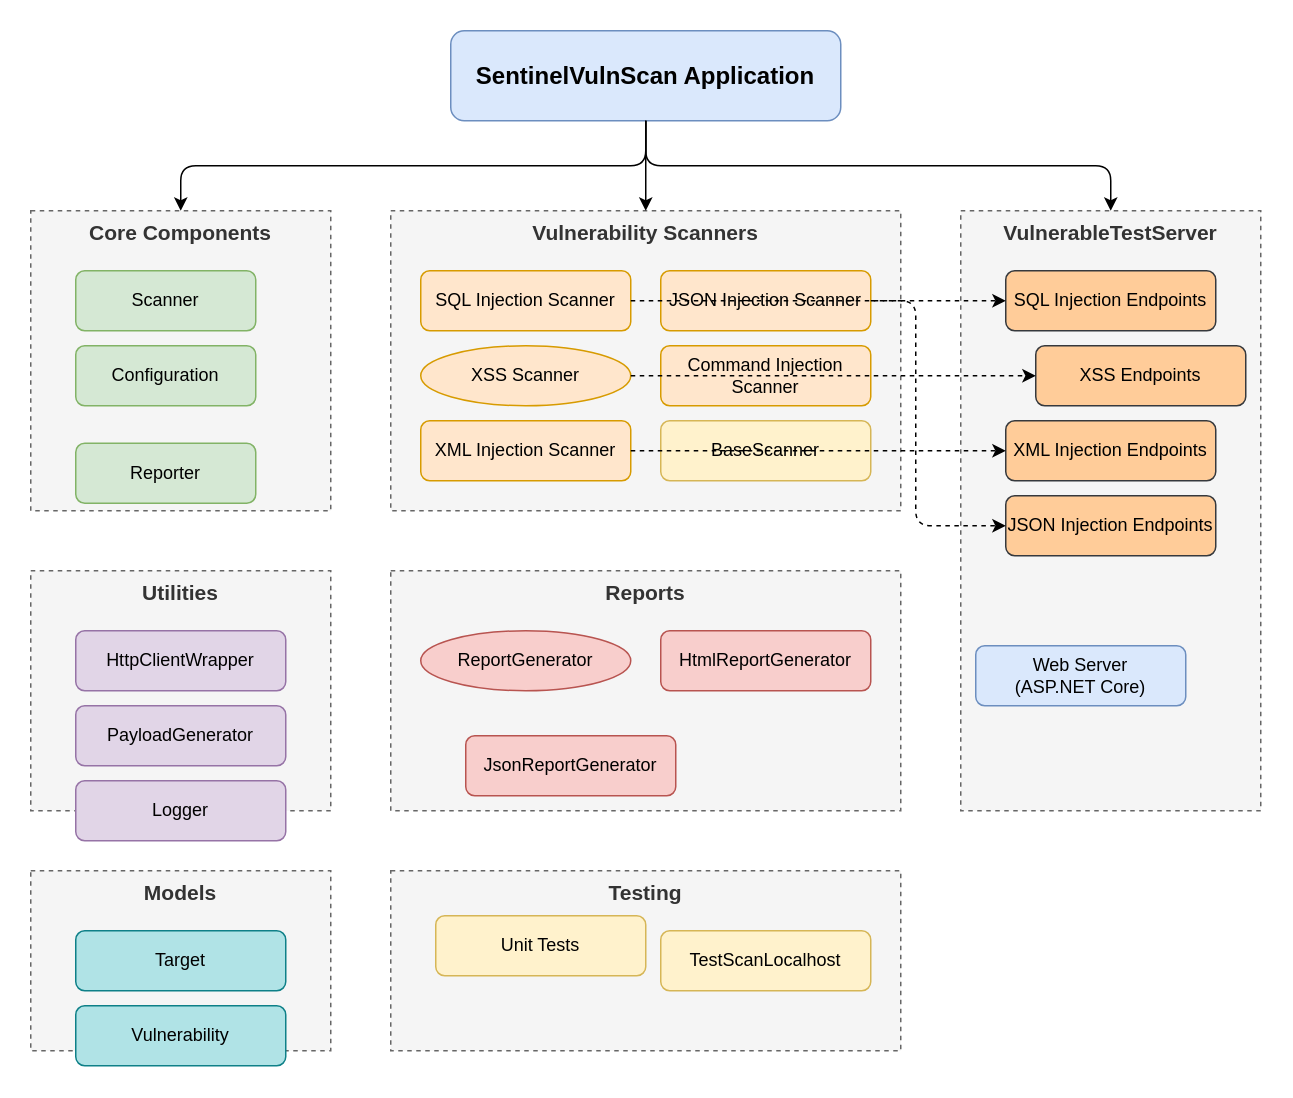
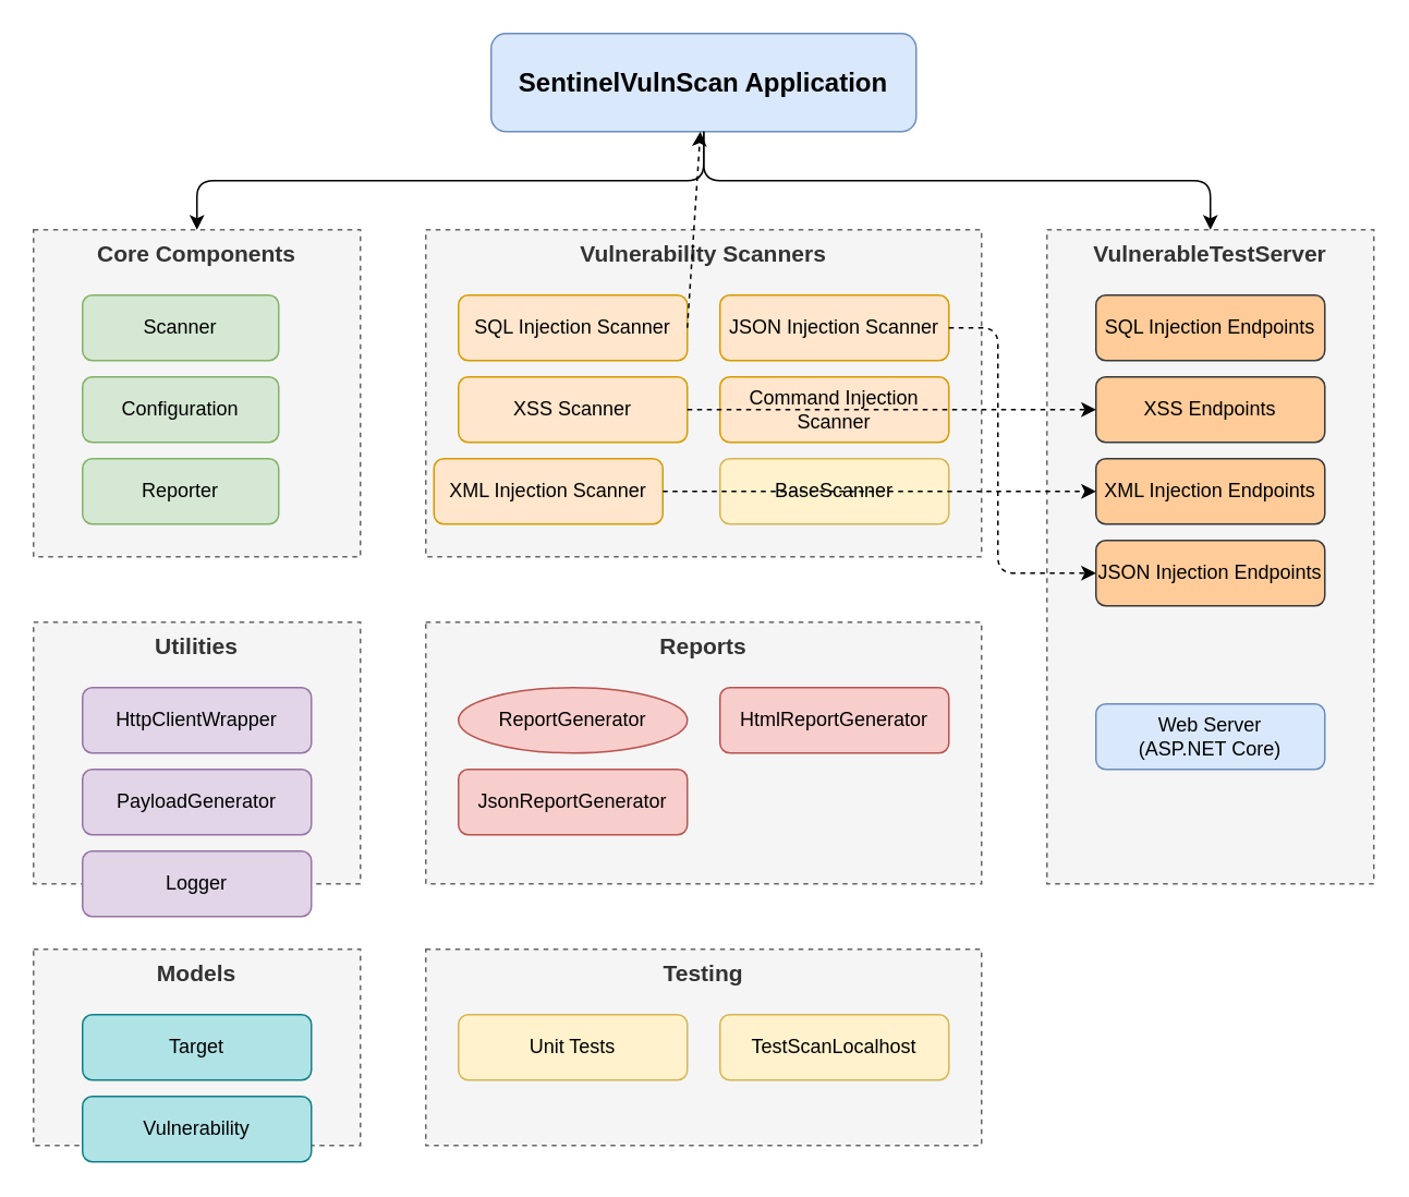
- <mxCell id="35" value="" style="endArrow=classic;html=1;exitX=0.5;exitY=1;exitDx=0;exitDy=0;entryX=0.5;entryY=0;entryDx=0;entryDy=0;" edge="1" parent="1" source="2" target="7"><mxGeometry width="50" height="50" relative="1" as="geometry"><mxPoint x="400" y="400" as="sourcePoint" /><mxPoint x="450" y="350" as="targetPoint" /></mxGeometry></mxCell>
- <mxCell id="37" value="" style="endArrow=classic;html=1;exitX=1;exitY=0.5;exitDx=0;exitDy=0;entryX=0;entryY=0.5;entryDx=0;entryDy=0;dashed=1;" edge="1" parent="1" source="8" target="23"><mxGeometry width="50" height="50" relative="1" as="geometry"><mxPoint x="400" y="400" as="sourcePoint" /><mxPoint x="450" y="350" as="targetPoint" /></mxGeometry></mxCell>
+ <mxCell id="37" value="" style="endArrow=classic;html=1;exitX=1;exitY=0.5;exitDx=0;exitDy=0;dashed=1;" edge="1" parent="1" source="8" target="2"><mxGeometry width="50" height="50" relative="1" as="geometry"><mxPoint x="400" y="400" as="sourcePoint" /><mxPoint x="450" y="350" as="targetPoint" /></mxGeometry></mxCell>
- <mxCell id="9" value="XSS Scanner" style="ellipse;whiteSpace=wrap;html=1;fillColor=#ffe6cc;strokeColor=#d79b00;" vertex="1" parent="1"><mxGeometry x="280" y="230" width="140" height="40" as="geometry" /></mxCell>
+ <mxCell id="9" value="XSS Scanner" style="rounded=1;whiteSpace=wrap;html=1;fillColor=#ffe6cc;strokeColor=#d79b00;" vertex="1" parent="1"><mxGeometry x="280" y="230" width="140" height="40" as="geometry" /></mxCell>
- <mxCell id="24" value="XSS Endpoints" style="rounded=1;whiteSpace=wrap;html=1;fillColor=#ffcc99;strokeColor=#36393d;" vertex="1" parent="1"><mxGeometry x="690" y="230" width="140" height="40" as="geometry" /></mxCell>
+ <mxCell id="24" value="XSS Endpoints" style="rounded=1;whiteSpace=wrap;html=1;fillColor=#ffcc99;strokeColor=#36393d;" vertex="1" parent="1"><mxGeometry x="670" y="230" width="140" height="40" as="geometry" /></mxCell>
- <mxCell id="10" value="XML Injection Scanner" style="rounded=1;whiteSpace=wrap;html=1;fillColor=#ffe6cc;strokeColor=#d79b00;" vertex="1" parent="1"><mxGeometry x="280" y="280" width="140" height="40" as="geometry" /></mxCell>
+ <mxCell id="10" value="XML Injection Scanner" style="rounded=1;whiteSpace=wrap;html=1;fillColor=#ffe6cc;strokeColor=#d79b00;" vertex="1" parent="1"><mxGeometry x="265" y="280" width="140" height="40" as="geometry" /></mxCell>
- <mxCell id="6" value="Reporter" style="rounded=1;whiteSpace=wrap;html=1;fillColor=#d5e8d4;strokeColor=#82b366;" vertex="1" parent="1"><mxGeometry x="50" y="295" width="120" height="40" as="geometry" /></mxCell>
+ <mxCell id="6" value="Reporter" style="rounded=1;whiteSpace=wrap;html=1;fillColor=#d5e8d4;strokeColor=#82b366;" vertex="1" parent="1"><mxGeometry x="50" y="280" width="120" height="40" as="geometry" /></mxCell>
- <mxCell id="27" value="Web Server&#10;(ASP.NET Core)" style="rounded=1;whiteSpace=wrap;html=1;fillColor=#dae8fc;strokeColor=#6c8ebf;" vertex="1" parent="1"><mxGeometry x="650" y="430" width="140" height="40" as="geometry" /></mxCell>
+ <mxCell id="27" value="Web Server&#10;(ASP.NET Core)" style="rounded=1;whiteSpace=wrap;html=1;fillColor=#dae8fc;strokeColor=#6c8ebf;" vertex="1" parent="1"><mxGeometry x="670" y="430" width="140" height="40" as="geometry" /></mxCell>
- <mxCell id="21" value="JsonReportGenerator" style="rounded=1;whiteSpace=wrap;html=1;fillColor=#f8cecc;strokeColor=#b85450;" vertex="1" parent="1"><mxGeometry x="310" y="490" width="140" height="40" as="geometry" /></mxCell>
+ <mxCell id="21" value="JsonReportGenerator" style="rounded=1;whiteSpace=wrap;html=1;fillColor=#f8cecc;strokeColor=#b85450;" vertex="1" parent="1"><mxGeometry x="280" y="470" width="140" height="40" as="geometry" /></mxCell>
- <mxCell id="32" value="Unit Tests" style="rounded=1;whiteSpace=wrap;html=1;fillColor=#fff2cc;strokeColor=#d6b656;" vertex="1" parent="1"><mxGeometry x="290" y="610" width="140" height="40" as="geometry" /></mxCell>
+ <mxCell id="32" value="Unit Tests" style="rounded=1;whiteSpace=wrap;html=1;fillColor=#fff2cc;strokeColor=#d6b656;" vertex="1" parent="1"><mxGeometry x="280" y="620" width="140" height="40" as="geometry" /></mxCell>
